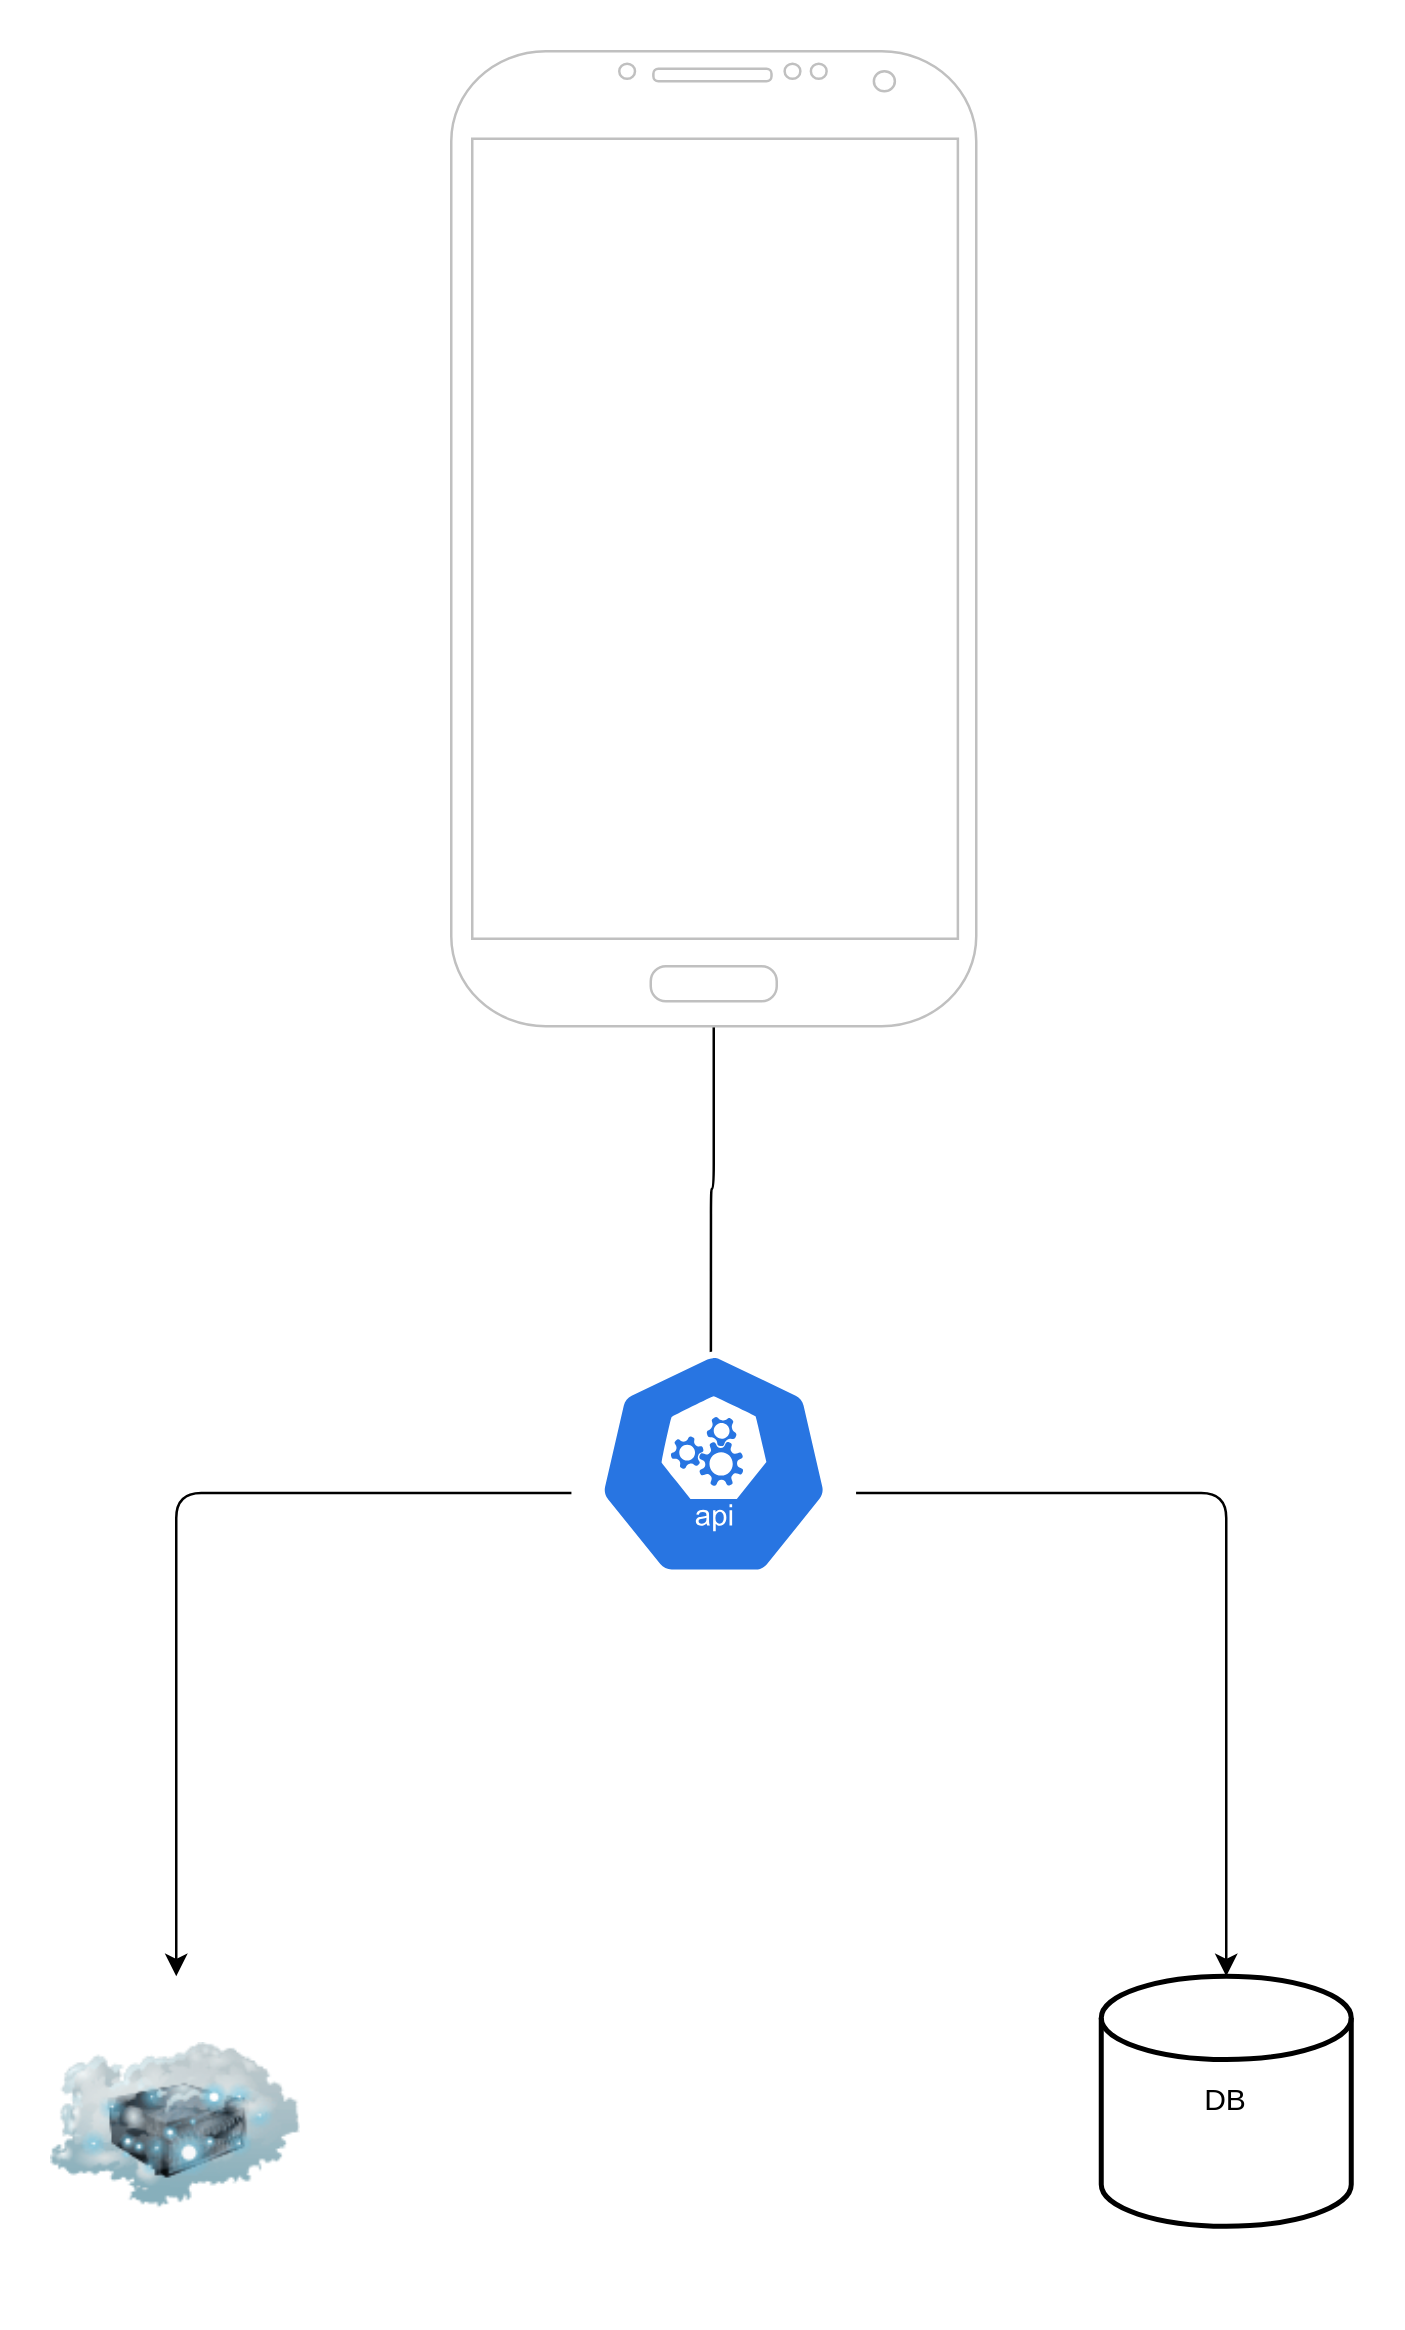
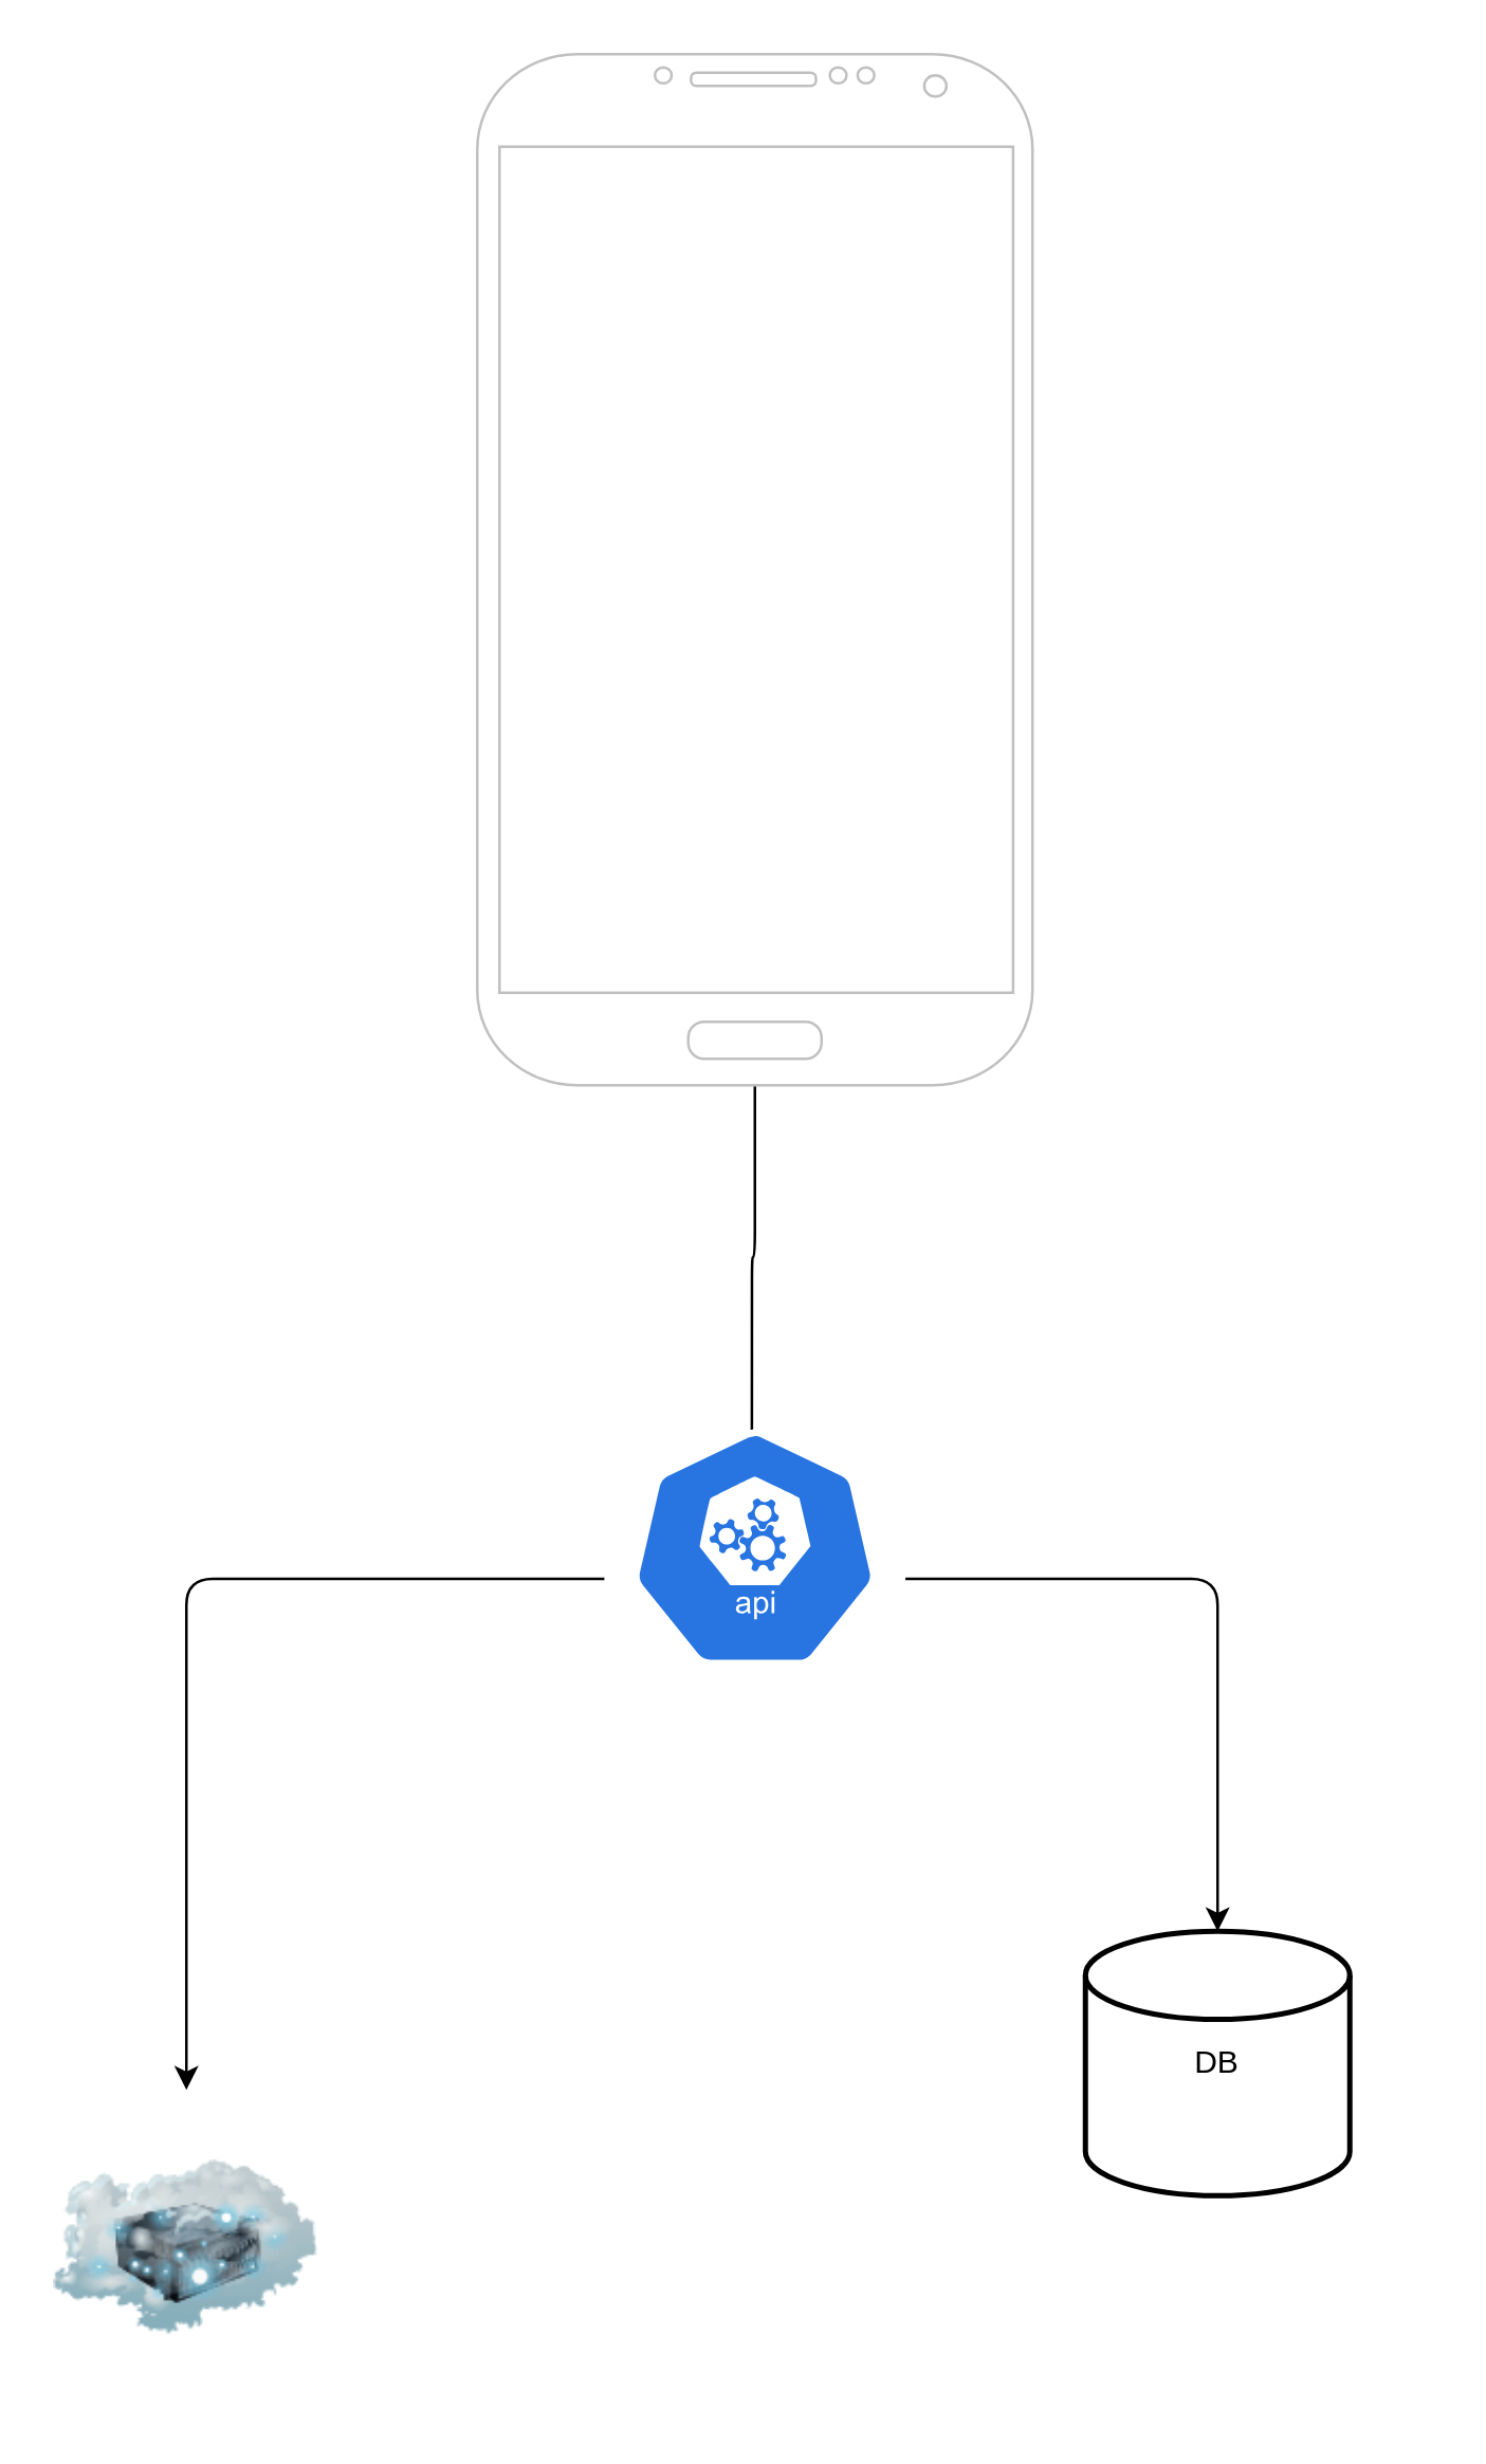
- <mxCell id="3" value="DB" style="strokeWidth=2;html=1;shape=mxgraph.flowchart.database;whiteSpace=wrap;" vertex="1" parent="1"><mxGeometry x="440" y="790" width="100" height="100" as="geometry" /></mxCell>
+ <mxCell id="3" value="DB" style="strokeWidth=2;html=1;shape=mxgraph.flowchart.database;whiteSpace=wrap;" vertex="1" parent="1"><mxGeometry x="410" y="730" width="100" height="100" as="geometry" /></mxCell>
